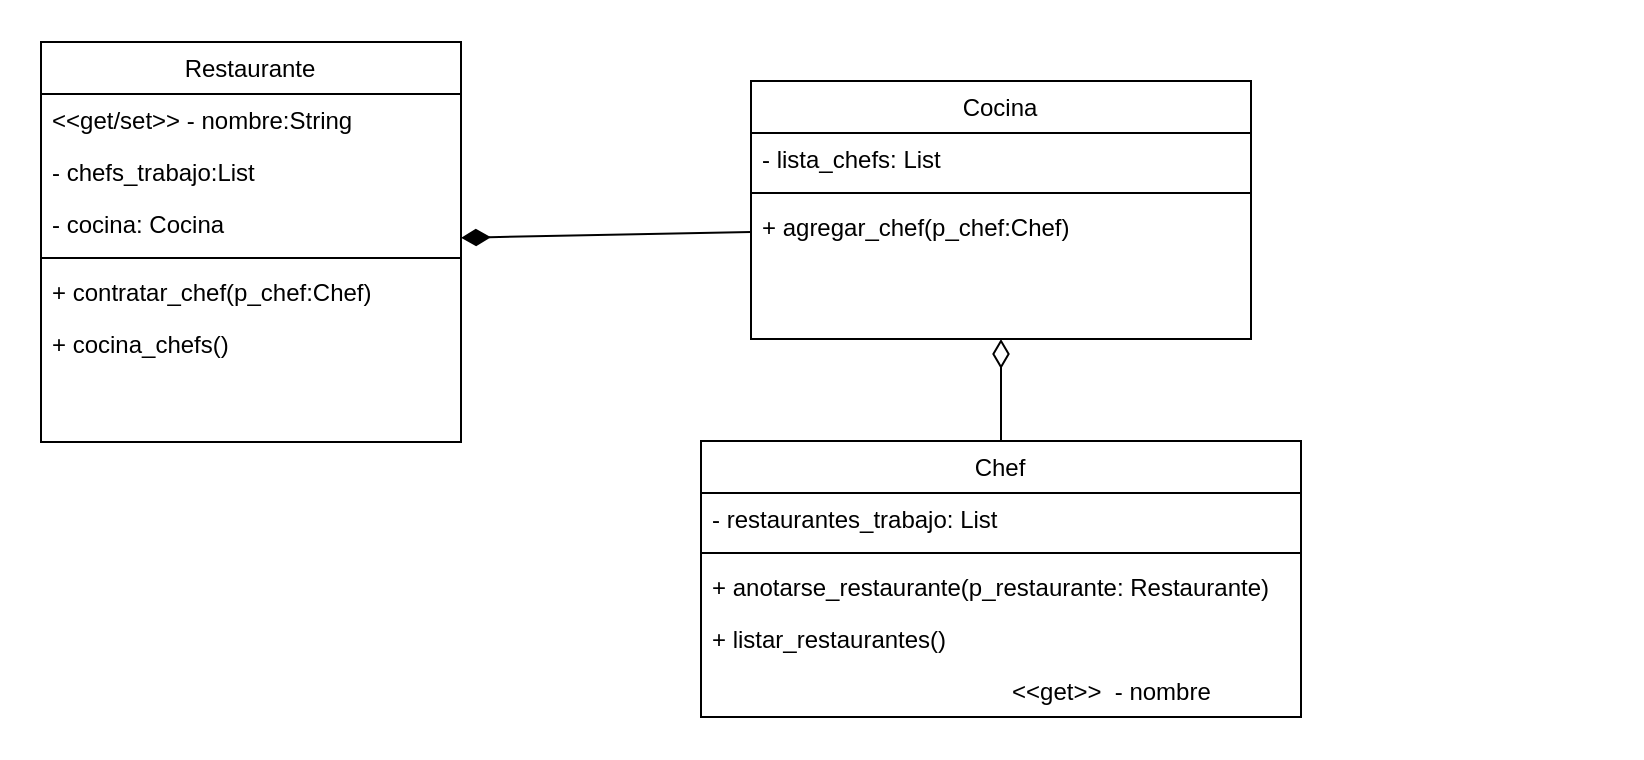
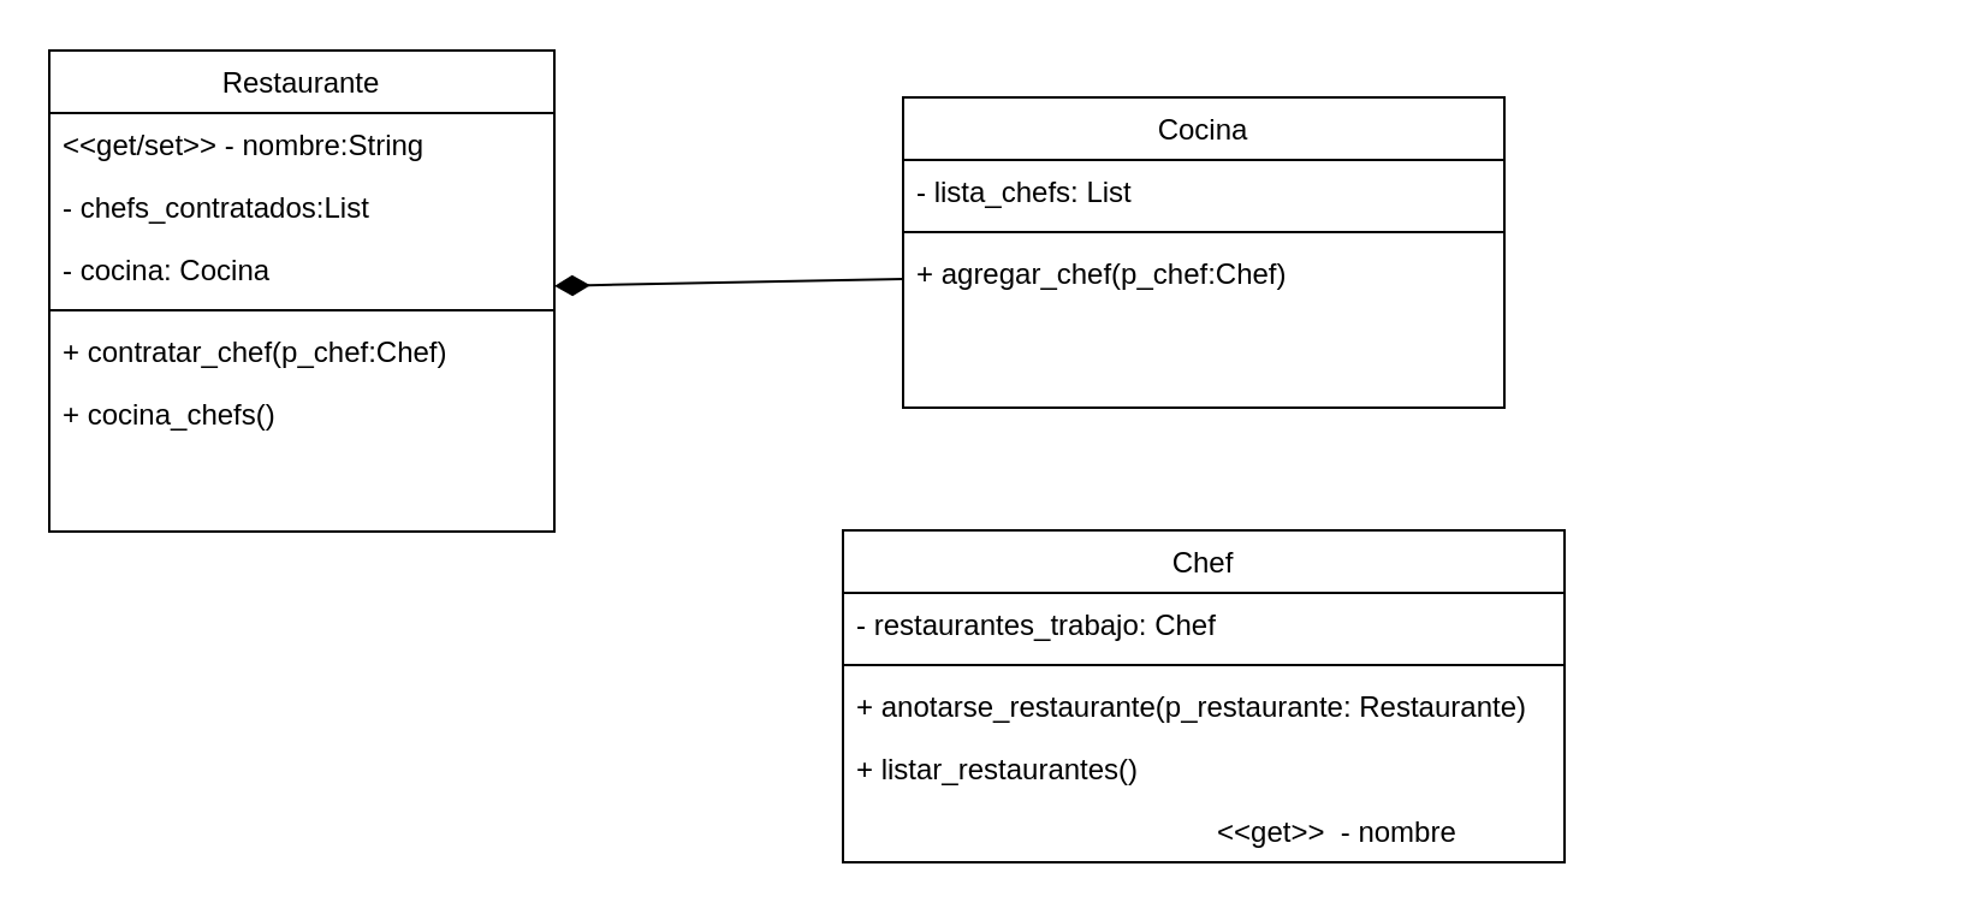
- <mxCell id="4" value="- chefs_trabajo:List" style="text;align=left;verticalAlign=top;spacingLeft=4;spacingRight=4;overflow=hidden;rotatable=0;points=[[0,0.5],[1,0.5]];portConstraint=eastwest;" parent="2" vertex="1"><mxGeometry y="52" width="210" height="26" as="geometry" /></mxCell>
+ <mxCell id="4" value="- chefs_contratados:List" style="text;align=left;verticalAlign=top;spacingLeft=4;spacingRight=4;overflow=hidden;rotatable=0;points=[[0,0.5],[1,0.5]];portConstraint=eastwest;" parent="2" vertex="1"><mxGeometry y="52" width="210" height="26" as="geometry" /></mxCell>
- <mxCell id="9" style="edgeStyle=orthogonalEdgeStyle;rounded=0;orthogonalLoop=1;jettySize=auto;html=1;entryX=0.5;entryY=1;entryDx=0;entryDy=0;endArrow=diamondThin;endFill=0;startSize=12;endSize=12;" parent="1" source="10" target="15" edge="1"><mxGeometry relative="1" as="geometry" /></mxCell>
- <mxCell id="11" value="- restaurantes_trabajo: List" style="text;align=left;verticalAlign=top;spacingLeft=4;spacingRight=4;overflow=hidden;rotatable=0;points=[[0,0.5],[1,0.5]];portConstraint=eastwest;rounded=0;shadow=0;html=0;" parent="10" vertex="1"><mxGeometry y="26" width="300" height="26" as="geometry" /></mxCell>
+ <mxCell id="11" value="- restaurantes_trabajo: Chef" style="text;align=left;verticalAlign=top;spacingLeft=4;spacingRight=4;overflow=hidden;rotatable=0;points=[[0,0.5],[1,0.5]];portConstraint=eastwest;rounded=0;shadow=0;html=0;" parent="10" vertex="1"><mxGeometry y="26" width="300" height="26" as="geometry" /></mxCell>
